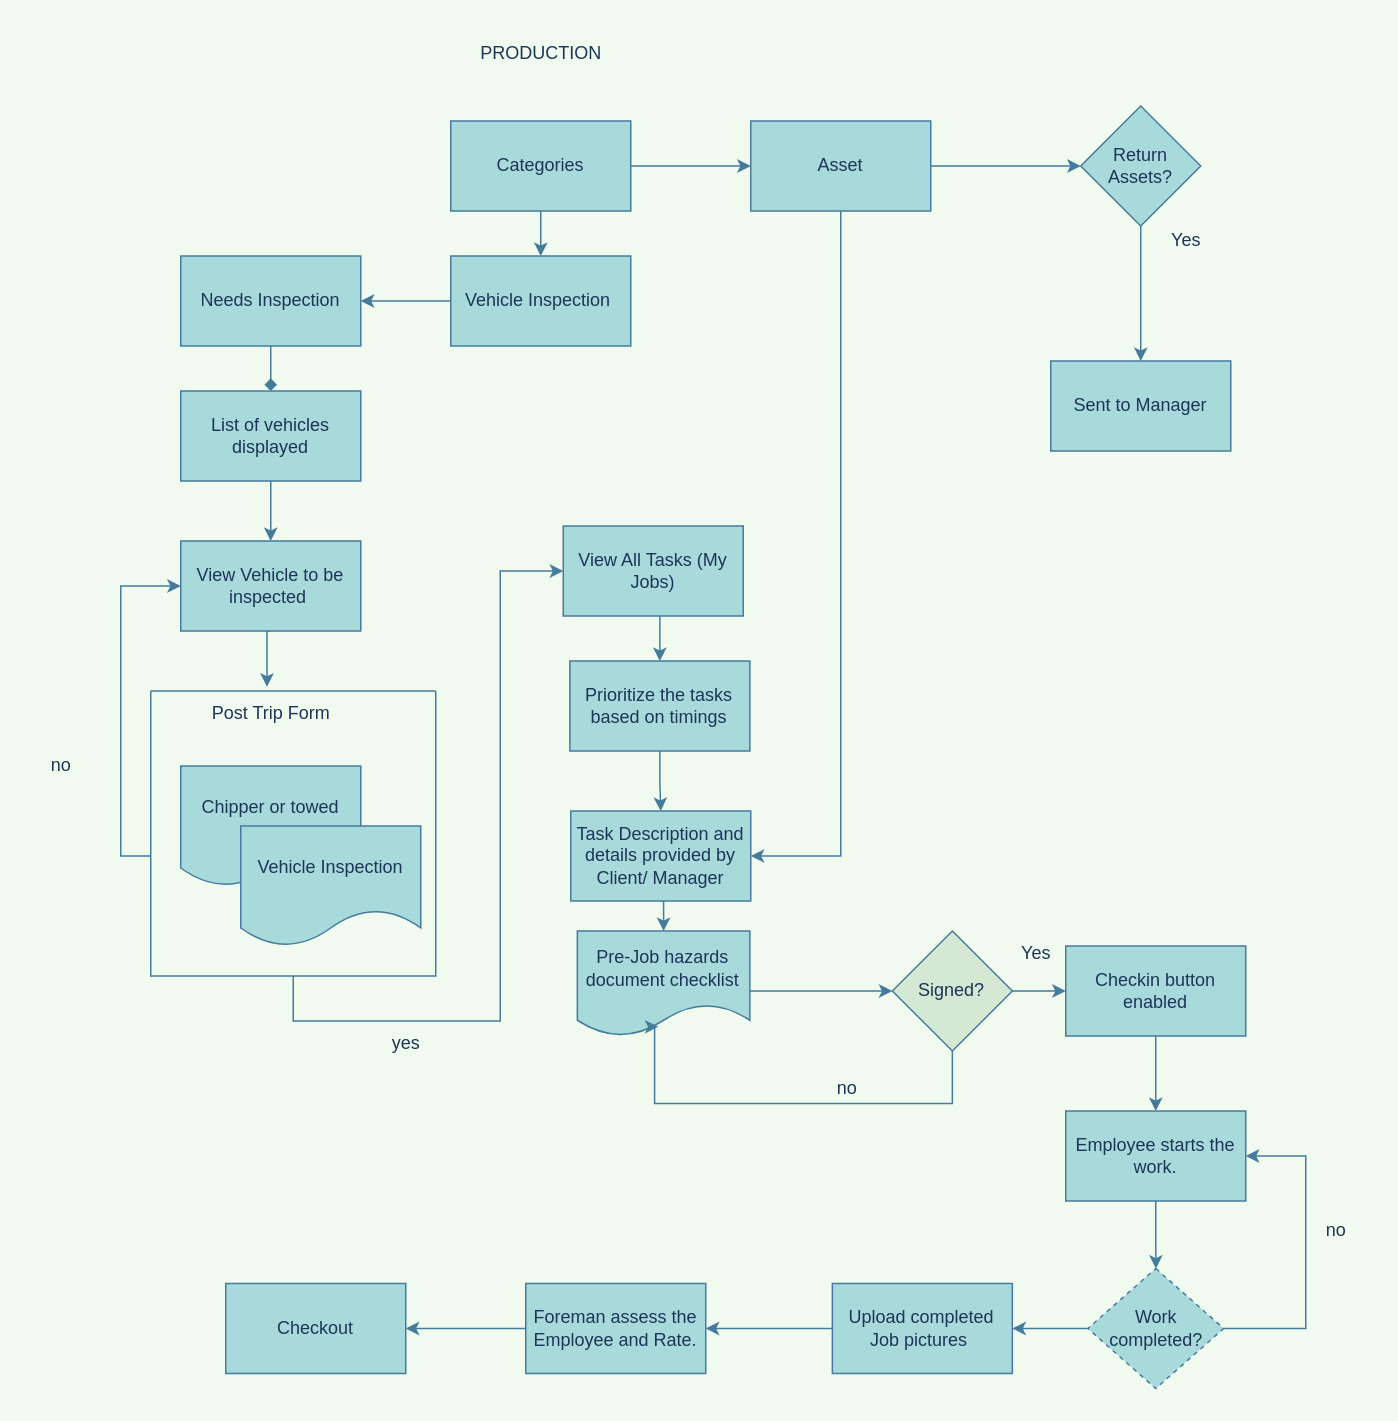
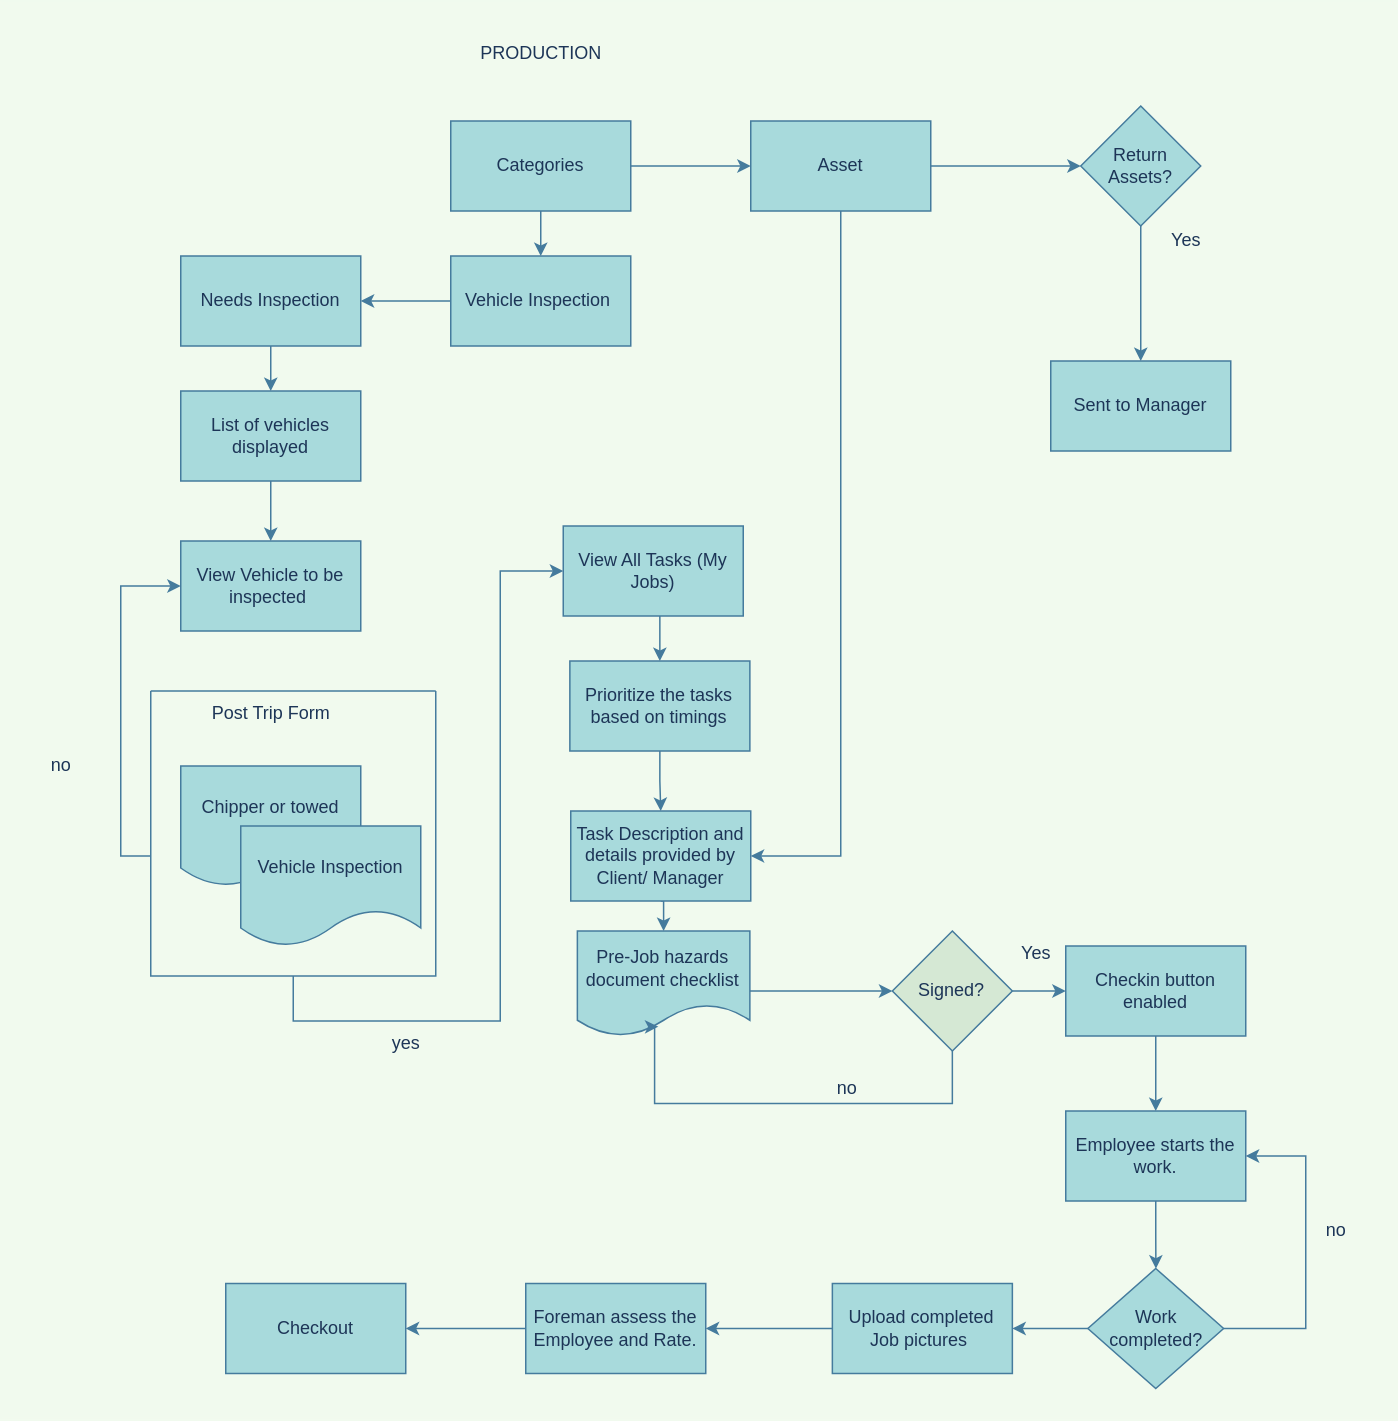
- <mxCell id="7" style="edgeStyle=orthogonalEdgeStyle;rounded=0;orthogonalLoop=1;jettySize=auto;html=1;exitX=0.5;exitY=1;exitDx=0;exitDy=0;entryX=0.5;entryY=0;entryDx=0;entryDy=0;strokeColor=#457B9D;fontColor=#1D3557;labelBackgroundColor=#F1FAEE;endArrow=diamond;" edge="1" parent="1" source="8" target="10"><mxGeometry relative="1" as="geometry" /></mxCell>
+ <mxCell id="7" style="edgeStyle=orthogonalEdgeStyle;rounded=0;orthogonalLoop=1;jettySize=auto;html=1;exitX=0.5;exitY=1;exitDx=0;exitDy=0;entryX=0.5;entryY=0;entryDx=0;entryDy=0;strokeColor=#457B9D;fontColor=#1D3557;labelBackgroundColor=#F1FAEE;" edge="1" parent="1" source="8" target="10"><mxGeometry relative="1" as="geometry" /></mxCell>
- <mxCell id="11" style="edgeStyle=orthogonalEdgeStyle;rounded=0;orthogonalLoop=1;jettySize=auto;html=1;exitX=0.5;exitY=1;exitDx=0;exitDy=0;entryX=0.475;entryY=-0.094;entryDx=0;entryDy=0;entryPerimeter=0;strokeColor=#457B9D;fontColor=#1D3557;labelBackgroundColor=#F1FAEE;" edge="1" parent="1" source="12" target="39"><mxGeometry relative="1" as="geometry" /></mxCell>
- <mxCell id="30" value="Work completed?" style="rhombus;whiteSpace=wrap;html=1;fillColor=#A8DADC;strokeColor=#457B9D;fontColor=#1D3557;dashed=1;" vertex="1" parent="1"><mxGeometry x="724.75" y="845" width="90.5" height="80" as="geometry" /></mxCell>
+ <mxCell id="30" value="Work completed?" style="rhombus;whiteSpace=wrap;html=1;fillColor=#A8DADC;strokeColor=#457B9D;fontColor=#1D3557;" vertex="1" parent="1"><mxGeometry x="724.75" y="845" width="90.5" height="80" as="geometry" /></mxCell>
